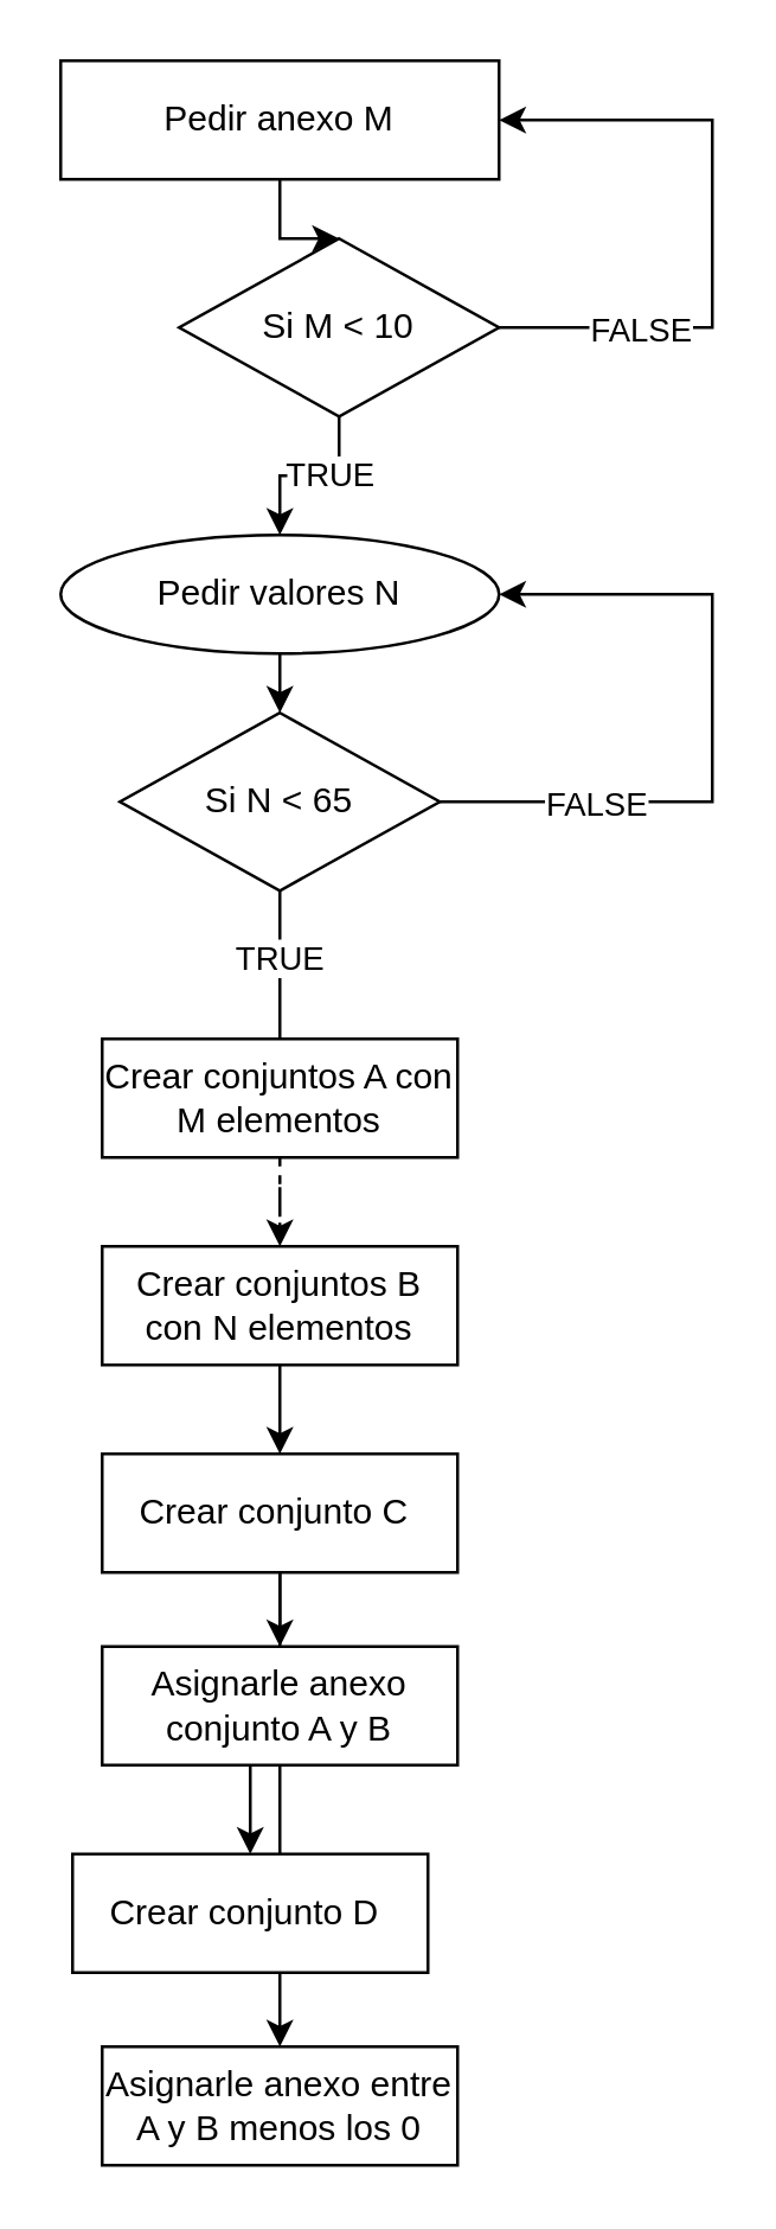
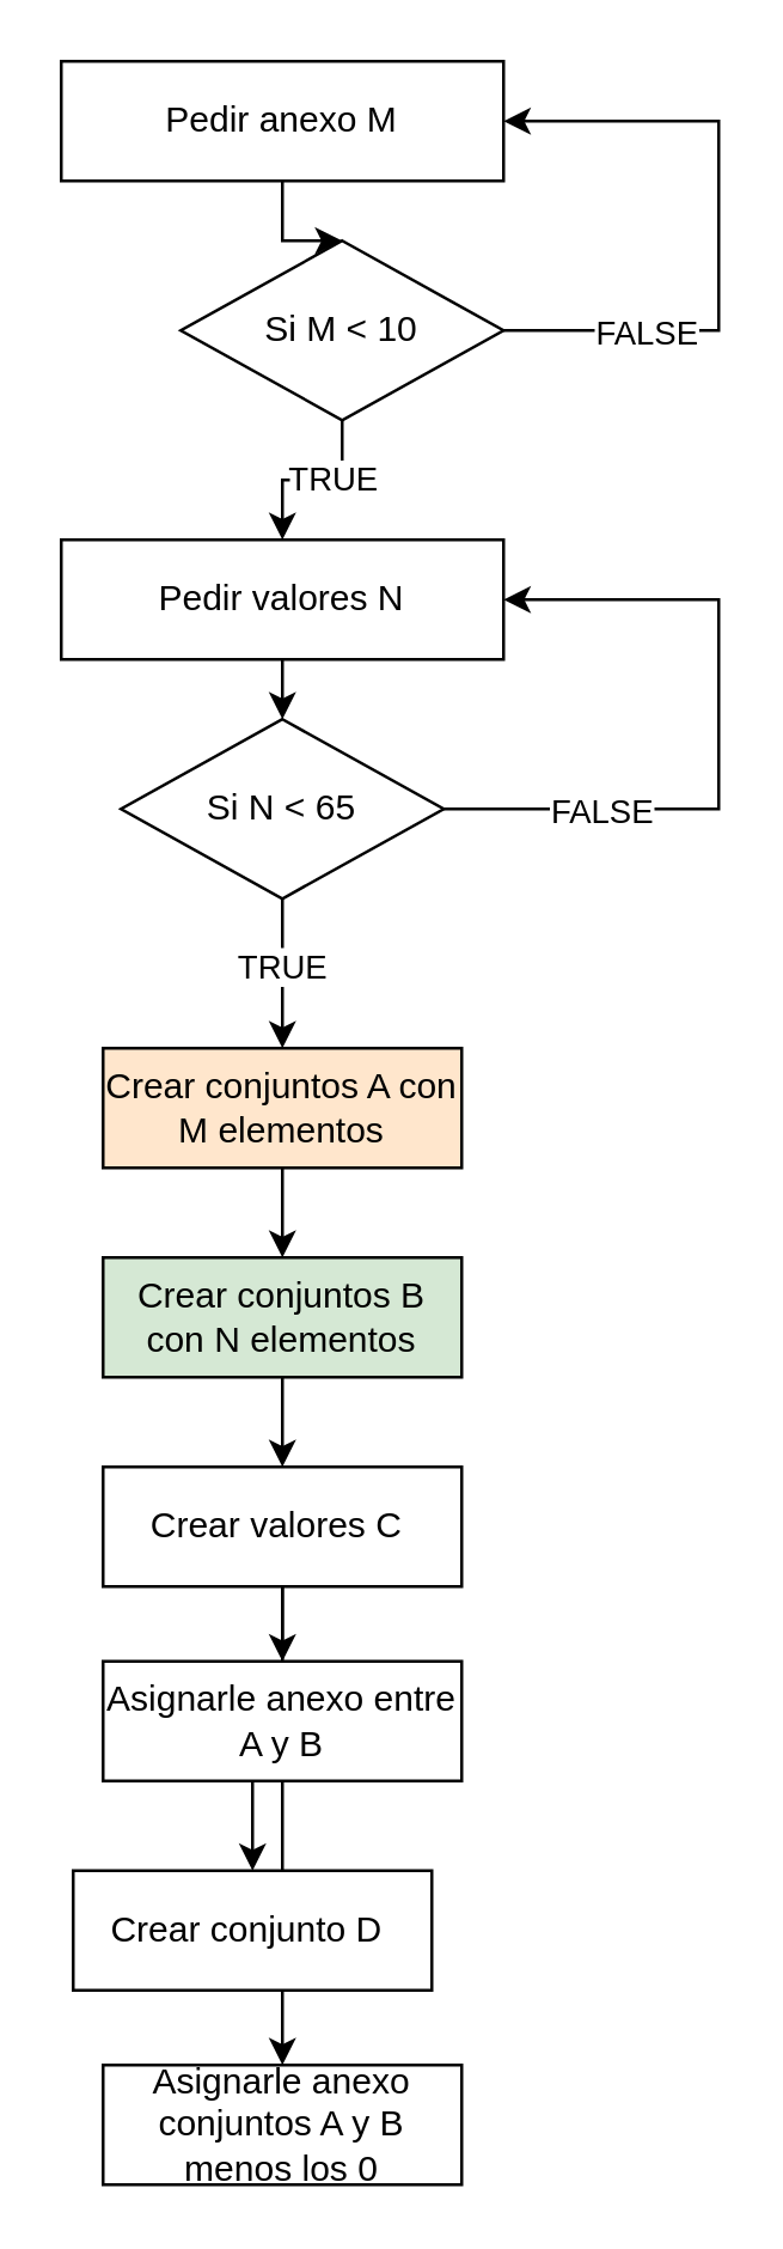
- <mxCell id="10" value="Pedir valores N" style="ellipse;whiteSpace=wrap;html=1;" vertex="1" parent="1"><mxGeometry x="20" y="180" width="148" height="40" as="geometry" /></mxCell>
+ <mxCell id="10" value="Pedir valores N" style="whiteSpace=wrap;html=1;" vertex="1" parent="1"><mxGeometry x="20" y="180" width="148" height="40" as="geometry" /></mxCell>
- <mxCell id="13" style="edgeStyle=orthogonalEdgeStyle;rounded=0;orthogonalLoop=1;jettySize=auto;html=1;exitX=0.5;exitY=1;exitDx=0;exitDy=0;entryX=0.5;entryY=0;entryDx=0;entryDy=0;endArrow=none;" edge="1" parent="1" source="15" target="17"><mxGeometry relative="1" as="geometry"><mxPoint x="93.833" y="340" as="targetPoint" /></mxGeometry></mxCell>
+ <mxCell id="13" style="edgeStyle=orthogonalEdgeStyle;rounded=0;orthogonalLoop=1;jettySize=auto;html=1;exitX=0.5;exitY=1;exitDx=0;exitDy=0;entryX=0.5;entryY=0;entryDx=0;entryDy=0;" edge="1" parent="1" source="15" target="17"><mxGeometry relative="1" as="geometry"><mxPoint x="93.833" y="340" as="targetPoint" /></mxGeometry></mxCell>
- <mxCell id="17" value="Crear conjuntos A con M elementos" style="rounded=0;whiteSpace=wrap;html=1;" vertex="1" parent="1"><mxGeometry x="34" y="350" width="120" height="40" as="geometry" /></mxCell>
+ <mxCell id="17" value="Crear conjuntos A con M elementos" style="rounded=0;whiteSpace=wrap;html=1;fillColor=#ffe6cc;" vertex="1" parent="1"><mxGeometry x="34" y="350" width="120" height="40" as="geometry" /></mxCell>
- <mxCell id="16" value="" style="edgeStyle=orthogonalEdgeStyle;rounded=0;orthogonalLoop=1;jettySize=auto;html=1;dashed=1;" edge="1" parent="1" source="17" target="19"><mxGeometry relative="1" as="geometry" /></mxCell>
+ <mxCell id="16" value="" style="edgeStyle=orthogonalEdgeStyle;rounded=0;orthogonalLoop=1;jettySize=auto;html=1;" edge="1" parent="1" source="17" target="19"><mxGeometry relative="1" as="geometry" /></mxCell>
- <mxCell id="19" value="Crear conjuntos B con N elementos" style="rounded=0;whiteSpace=wrap;html=1;" vertex="1" parent="1"><mxGeometry x="34" y="420" width="120" height="40" as="geometry" /></mxCell>
+ <mxCell id="19" value="Crear conjuntos B con N elementos" style="rounded=0;whiteSpace=wrap;html=1;fillColor=#d5e8d4;" vertex="1" parent="1"><mxGeometry x="34" y="420" width="120" height="40" as="geometry" /></mxCell>
- <mxCell id="22" value="Crear conjunto C&amp;nbsp;" style="rounded=0;whiteSpace=wrap;html=1;" vertex="1" parent="1"><mxGeometry x="34" y="490" width="120" height="40" as="geometry" /></mxCell>
+ <mxCell id="22" value="Crear valores C&amp;nbsp;" style="rounded=0;whiteSpace=wrap;html=1;" vertex="1" parent="1"><mxGeometry x="34" y="490" width="120" height="40" as="geometry" /></mxCell>
- <mxCell id="24" value="Asignarle anexo conjunto A y B" style="rounded=0;whiteSpace=wrap;html=1;" vertex="1" parent="1"><mxGeometry x="34" y="555" width="120" height="40" as="geometry" /></mxCell>
+ <mxCell id="24" value="Asignarle anexo entre A y B" style="rounded=0;whiteSpace=wrap;html=1;" vertex="1" parent="1"><mxGeometry x="34" y="555" width="120" height="40" as="geometry" /></mxCell>
- <mxCell id="26" value="Asignarle anexo entre A y B menos los 0" style="rounded=0;whiteSpace=wrap;html=1;" vertex="1" parent="1"><mxGeometry x="34" y="690" width="120" height="40" as="geometry" /></mxCell>
+ <mxCell id="26" value="Asignarle anexo conjuntos A y B menos los 0" style="rounded=0;whiteSpace=wrap;html=1;" vertex="1" parent="1"><mxGeometry x="34" y="690" width="120" height="40" as="geometry" /></mxCell>
